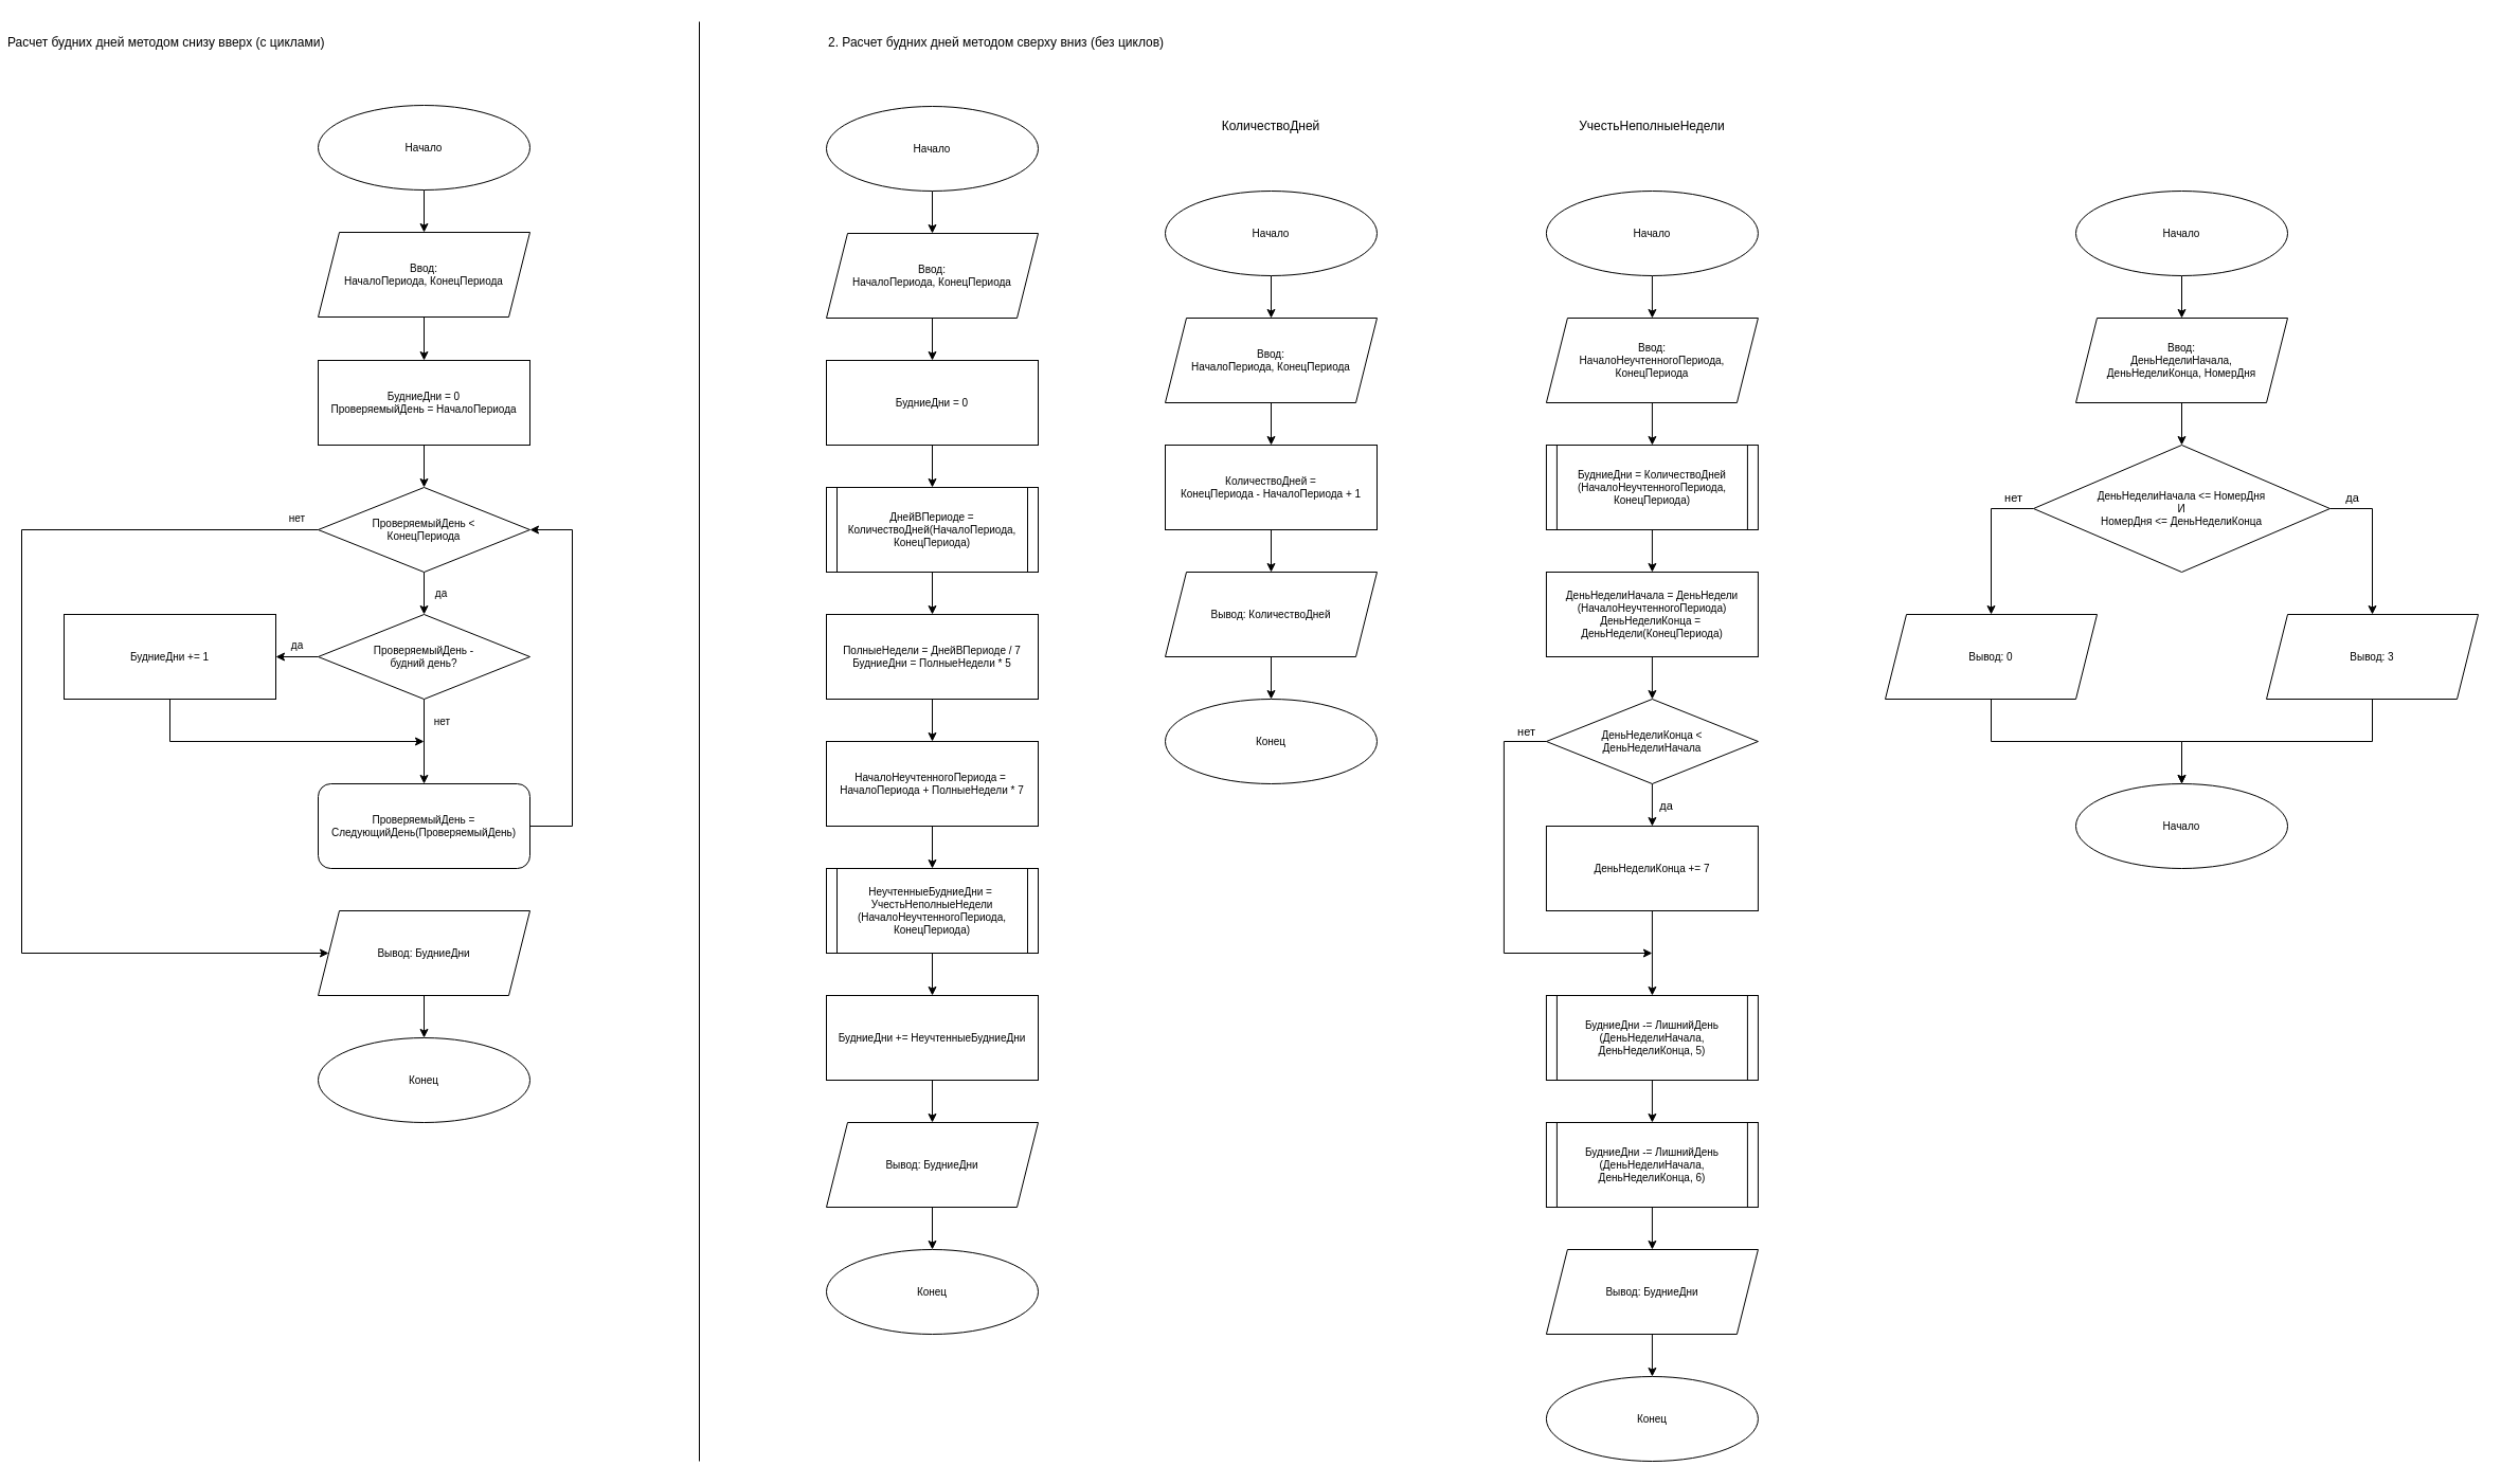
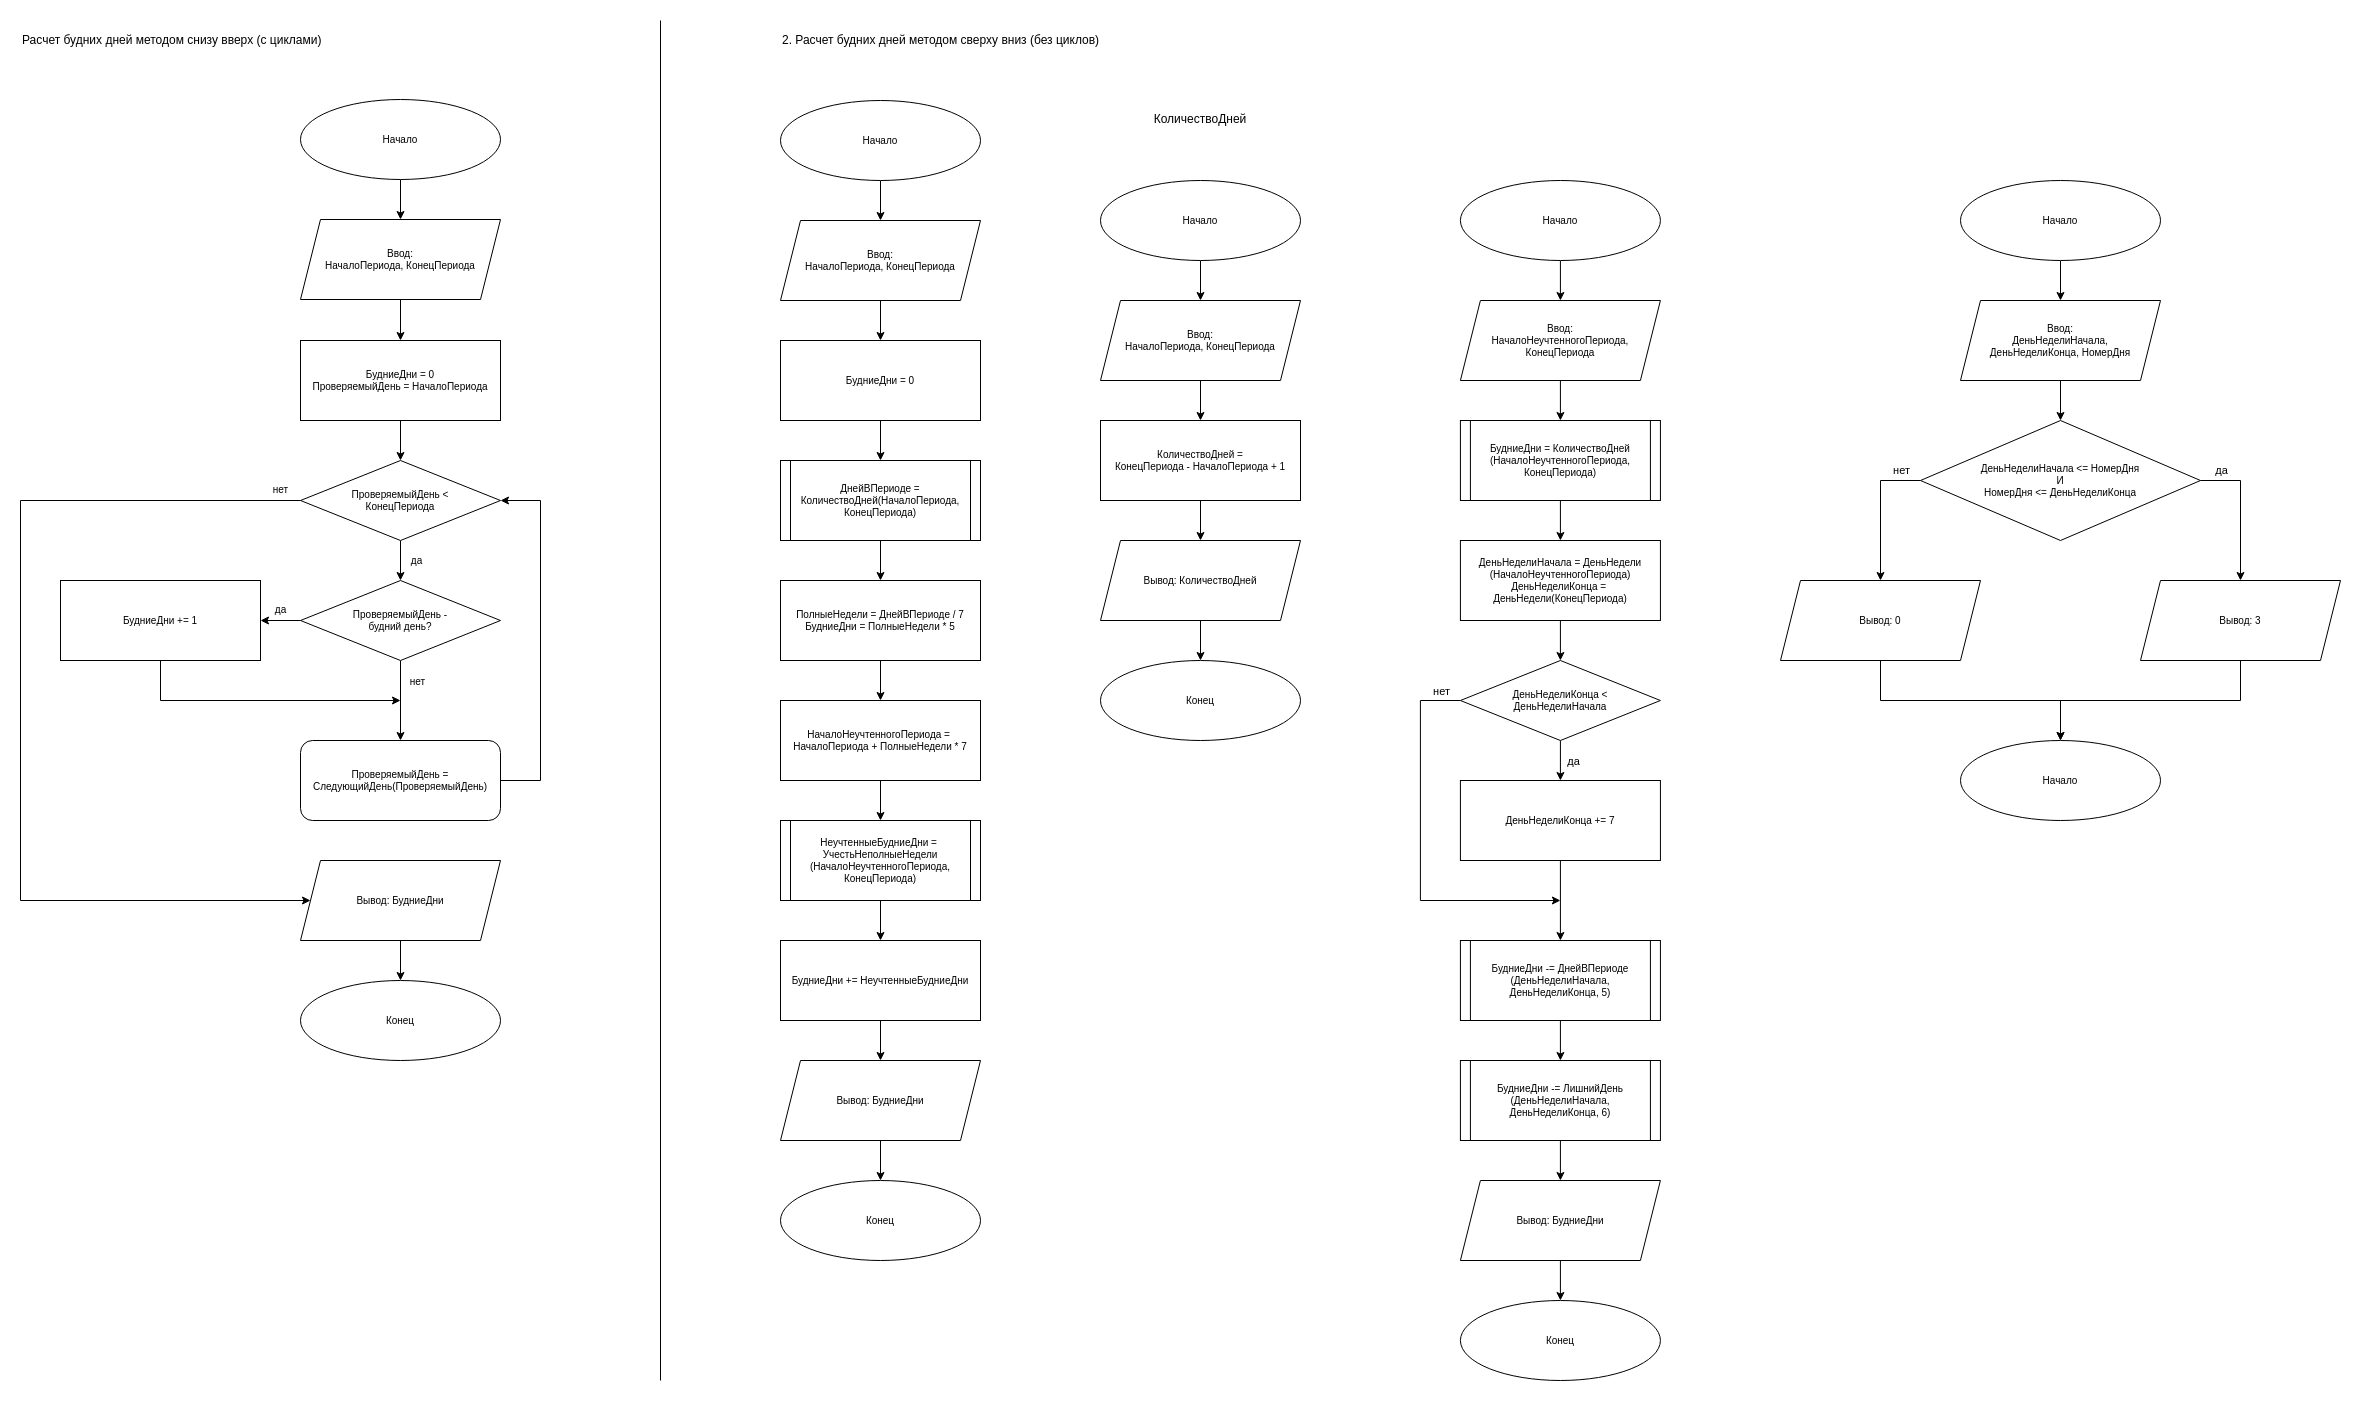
- <mxCell id="2" value="&lt;div style=&quot;&quot;&gt;&lt;span style=&quot;background-color: transparent; color: light-dark(rgb(0, 0, 0), rgb(255, 255, 255));&quot;&gt;Расчет будних дней методом снизу вверх&amp;nbsp;&lt;/span&gt;&lt;span style=&quot;background-color: transparent; color: light-dark(rgb(0, 0, 0), rgb(255, 255, 255));&quot;&gt;(с циклами)&lt;/span&gt;&lt;/div&gt;" style="text;html=1;align=left;verticalAlign=middle;whiteSpace=wrap;rounded=0;" parent="1" vertex="1"><mxGeometry x="5" y="20" width="520" height="40" as="geometry" /></mxCell>
+ <mxCell id="2" value="&lt;div style=&quot;&quot;&gt;&lt;span style=&quot;background-color: transparent; color: light-dark(rgb(0, 0, 0), rgb(255, 255, 255));&quot;&gt;Расчет будних дней методом снизу вверх&amp;nbsp;&lt;/span&gt;&lt;span style=&quot;background-color: transparent; color: light-dark(rgb(0, 0, 0), rgb(255, 255, 255));&quot;&gt;(с циклами)&lt;/span&gt;&lt;/div&gt;" style="text;html=1;align=left;verticalAlign=middle;whiteSpace=wrap;rounded=0;" parent="1" vertex="1"><mxGeometry x="20" y="20" width="520" height="40" as="geometry" /></mxCell>
- <mxCell id="56" value="УчестьНеполныеНедели" style="text;html=1;align=center;verticalAlign=middle;whiteSpace=wrap;rounded=0;" parent="1" vertex="1"><mxGeometry x="1459.92" y="99" width="200" height="40" as="geometry" /></mxCell>
- <mxCell id="72" value="БудниеДни -=&amp;nbsp;&lt;span style=&quot;background-color: transparent; color: light-dark(rgb(0, 0, 0), rgb(255, 255, 255));&quot;&gt;ЛишнийДень&lt;/span&gt;&lt;div&gt;(ДеньНеделиНачала,&lt;/div&gt;&lt;div&gt;ДеньНеделиКонца, 5)&lt;/div&gt;" style="shape=process;whiteSpace=wrap;html=1;backgroundOutline=1;size=0.05;fontSize=10;" parent="1" vertex="1"><mxGeometry x="1459.92" y="940" width="200" height="80" as="geometry" /></mxCell>
+ <mxCell id="72" value="БудниеДни -=&amp;nbsp;&lt;span style=&quot;background-color: transparent; color: light-dark(rgb(0, 0, 0), rgb(255, 255, 255));&quot;&gt;ДнейВПериоде&lt;/span&gt;&lt;div&gt;(ДеньНеделиНачала,&lt;/div&gt;&lt;div&gt;ДеньНеделиКонца, 5)&lt;/div&gt;" style="shape=process;whiteSpace=wrap;html=1;backgroundOutline=1;size=0.05;fontSize=10;" parent="1" vertex="1"><mxGeometry x="1459.92" y="940" width="200" height="80" as="geometry" /></mxCell>
